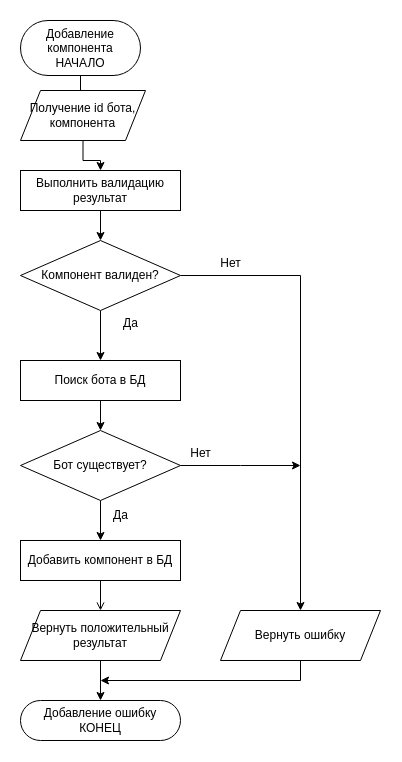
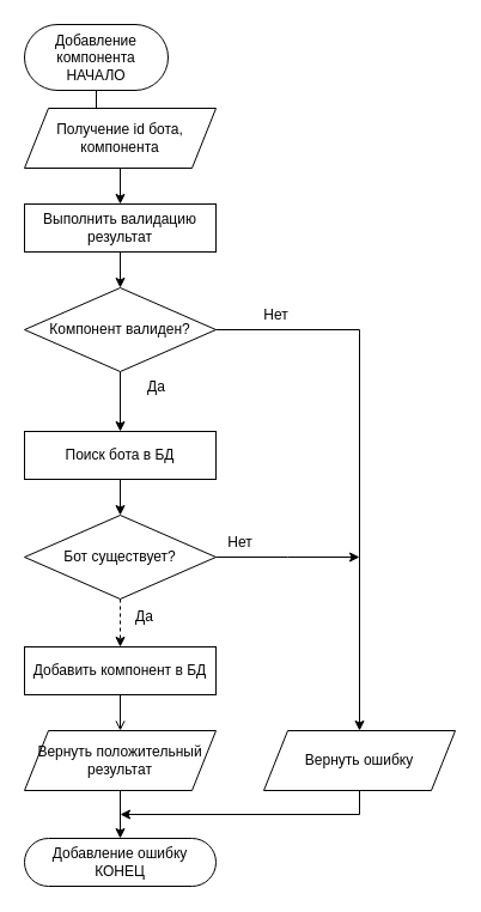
- <mxCell id="5" value="Получение id бота, компонента" style="shape=parallelogram;perimeter=parallelogramPerimeter;whiteSpace=wrap;html=1;fixedSize=1;" vertex="1" parent="1"><mxGeometry x="20" y="90" width="125" height="50" as="geometry" /></mxCell>
+ <mxCell id="5" value="Получение id бота, компонента" style="shape=parallelogram;perimeter=parallelogramPerimeter;whiteSpace=wrap;html=1;fixedSize=1;" vertex="1" parent="1"><mxGeometry x="20" y="90" width="160" height="50" as="geometry" /></mxCell>
- <mxCell id="13" value="" style="edgeStyle=orthogonalEdgeStyle;rounded=0;orthogonalLoop=1;jettySize=auto;html=1;entryX=0.5;entryY=0;entryDx=0;entryDy=0;" edge="1" parent="1" source="14" target="20"><mxGeometry relative="1" as="geometry"><mxPoint x="100" y="540" as="targetPoint" /></mxGeometry></mxCell>
+ <mxCell id="13" value="" style="edgeStyle=orthogonalEdgeStyle;rounded=0;orthogonalLoop=1;jettySize=auto;html=1;entryX=0.5;entryY=0;entryDx=0;entryDy=0;dashed=1;" edge="1" parent="1" source="14" target="20"><mxGeometry relative="1" as="geometry"><mxPoint x="100" y="540" as="targetPoint" /></mxGeometry></mxCell>
